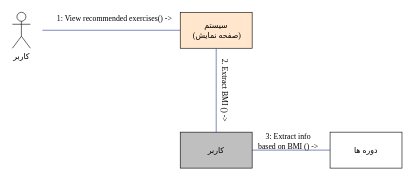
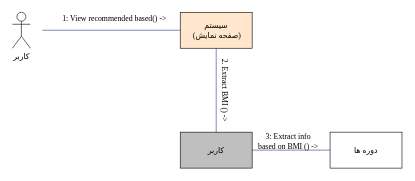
- <mxCell id="5" value="&lt;font face=&quot;Times New Roman&quot; style=&quot;font-size: 13px&quot;&gt;1: View recommended exercises() -&amp;gt;&lt;/font&gt;" style="text;html=1;align=center;verticalAlign=middle;resizable=0;points=[];autosize=1;" parent="1" vertex="1"><mxGeometry x="85" y="20" width="210" height="20" as="geometry" /></mxCell>
+ <mxCell id="5" value="&lt;font face=&quot;Times New Roman&quot; style=&quot;font-size: 13px&quot;&gt;1: View recommended based() -&amp;gt;&lt;/font&gt;" style="text;html=1;align=center;verticalAlign=middle;resizable=0;points=[];autosize=1;" parent="1" vertex="1"><mxGeometry x="85" y="20" width="210" height="20" as="geometry" /></mxCell>
